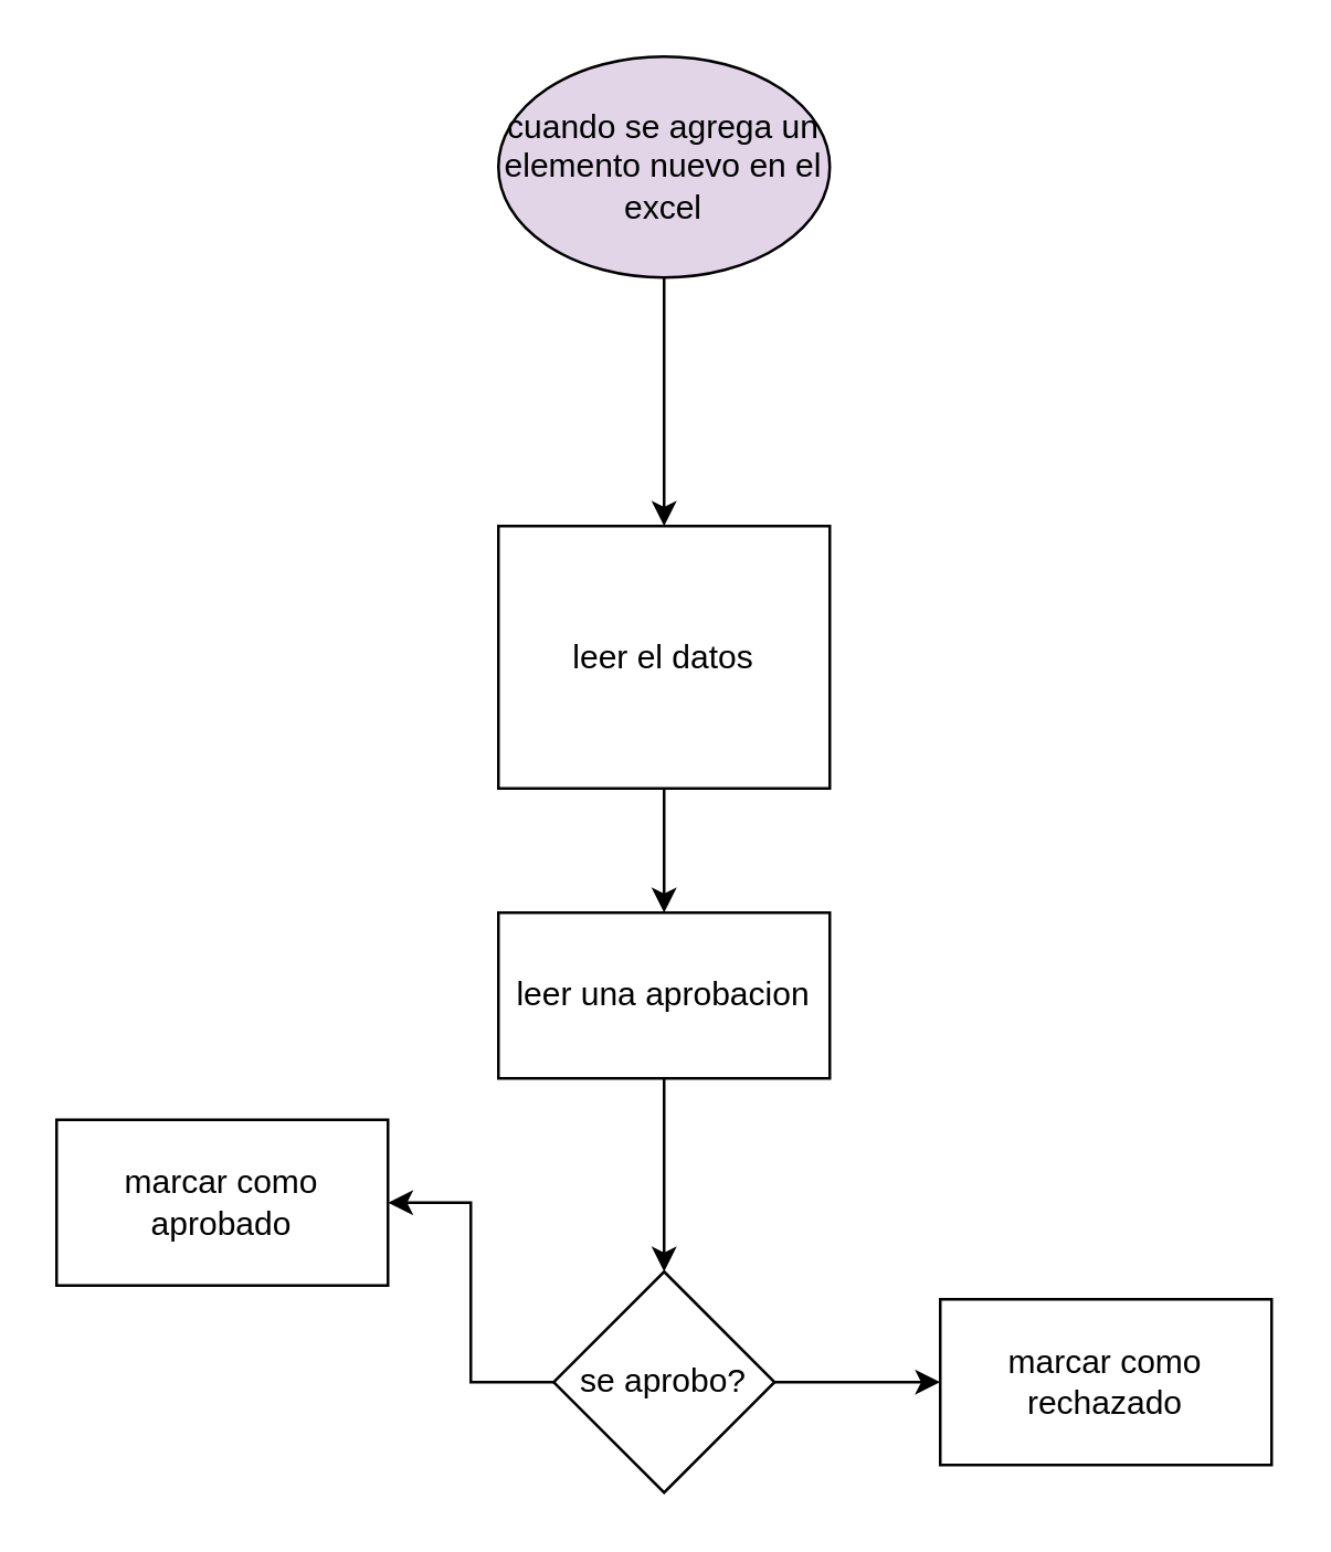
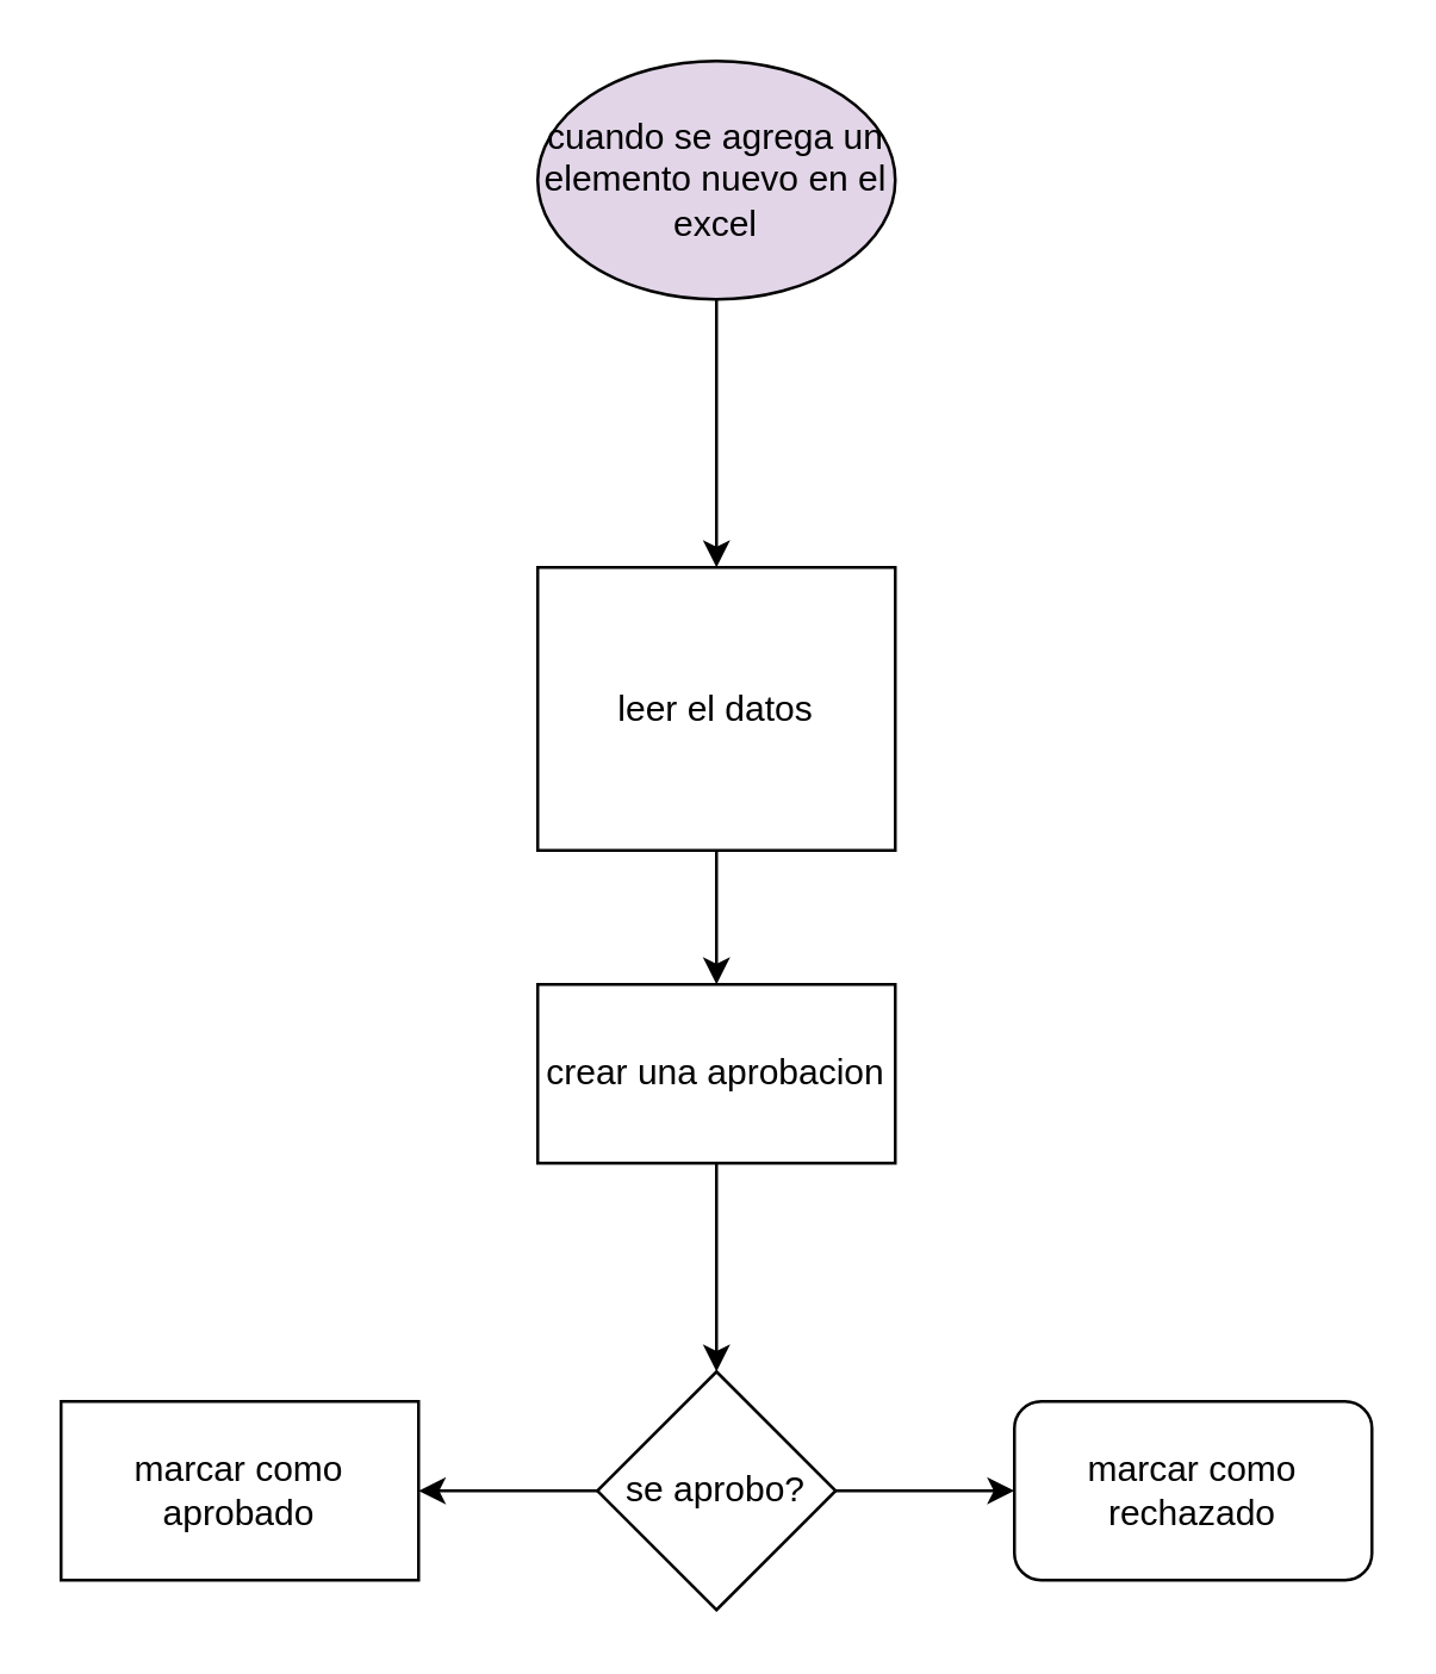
- <mxCell id="7" value="leer una aprobacion" style="whiteSpace=wrap;html=1;" parent="1" vertex="1"><mxGeometry x="180" y="330" width="120" height="60" as="geometry" /></mxCell>
+ <mxCell id="7" value="crear una aprobacion" style="whiteSpace=wrap;html=1;" parent="1" vertex="1"><mxGeometry x="180" y="330" width="120" height="60" as="geometry" /></mxCell>
- <mxCell id="11" value="marcar como aprobado" style="whiteSpace=wrap;html=1;" parent="1" vertex="1"><mxGeometry x="20" y="405" width="120" height="60" as="geometry" /></mxCell>
+ <mxCell id="11" value="marcar como aprobado" style="whiteSpace=wrap;html=1;" parent="1" vertex="1"><mxGeometry x="20" y="470" width="120" height="60" as="geometry" /></mxCell>
- <mxCell id="12" value="marcar como rechazado" style="whiteSpace=wrap;html=1;" parent="1" vertex="1"><mxGeometry x="340" y="470" width="120" height="60" as="geometry" /></mxCell>
+ <mxCell id="12" value="marcar como rechazado" style="whiteSpace=wrap;html=1;rounded=1;" parent="1" vertex="1"><mxGeometry x="340" y="470" width="120" height="60" as="geometry" /></mxCell>
